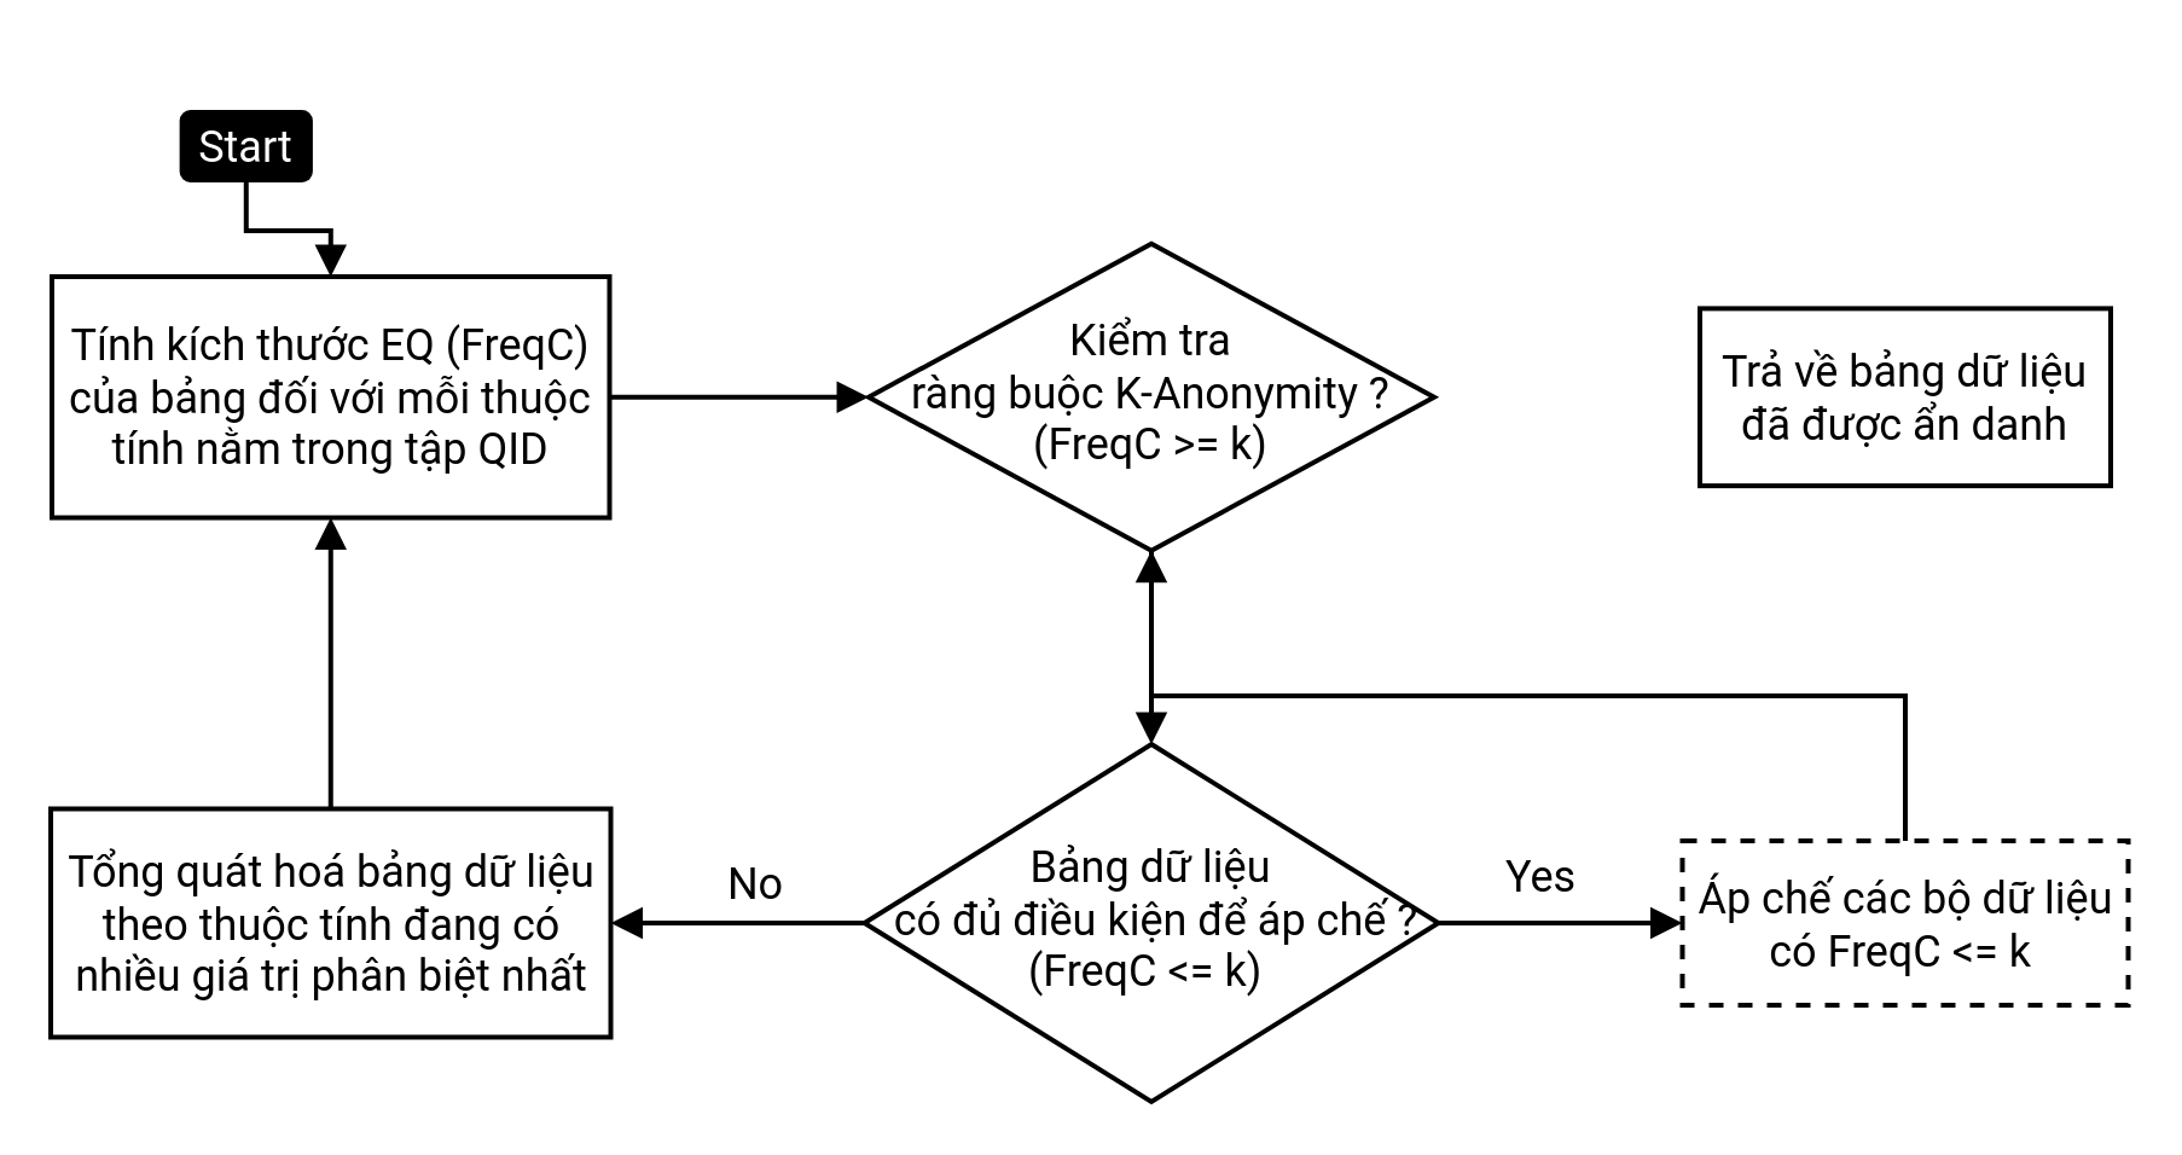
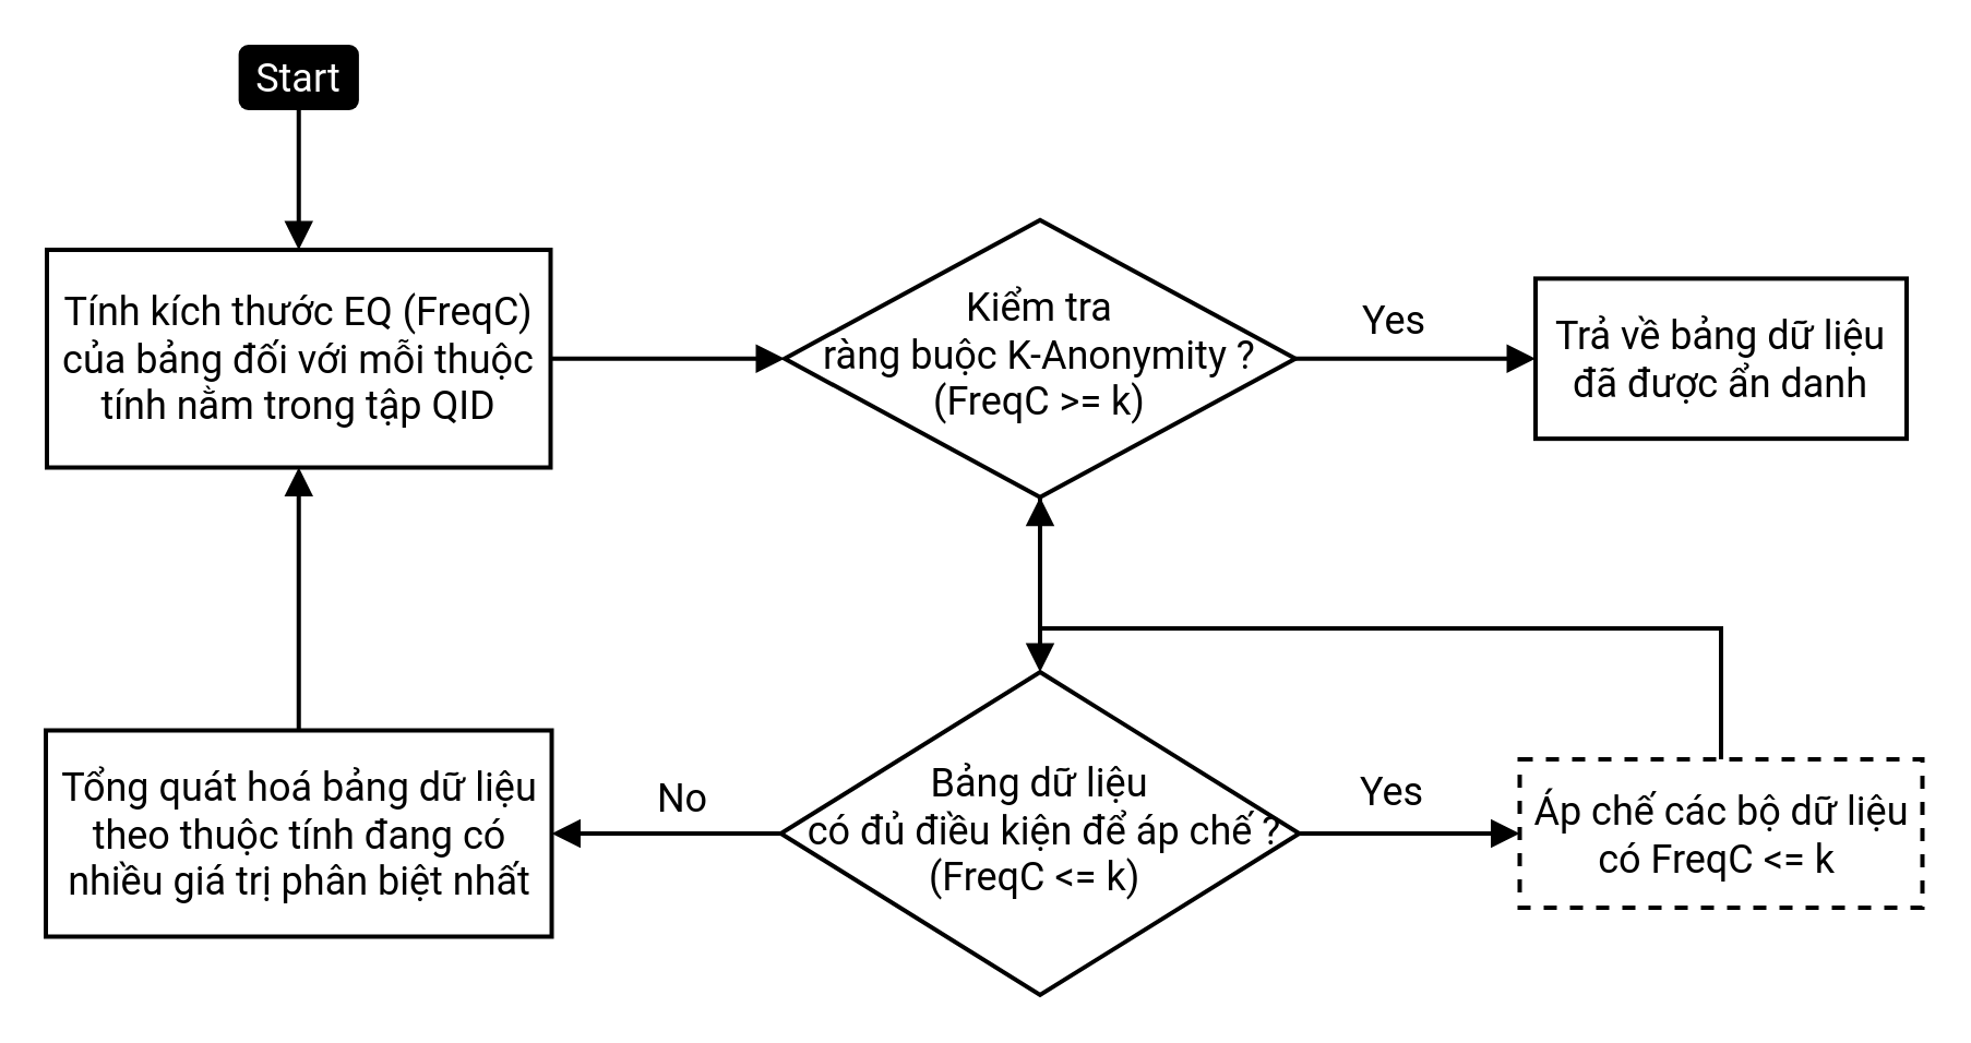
- <mxCell id="5" value="Start" style="rounded=1;whiteSpace=wrap;html=1;fontSize=18;glass=0;strokeWidth=1;shadow=0;fontColor=#FFFFFF;perimeterSpacing=0;fontFamily=roboto;fontSource=https%3A%2F%2Ffonts.googleapis.com%2Fcss2%3Ffamily%3DRoboto%26display%3Dswap;strokeColor=none;fillColor=#000000;" parent="1" vertex="1"><mxGeometry x="73.82" y="45" width="55.13" height="30" as="geometry" /></mxCell>
+ <mxCell id="5" value="Start" style="rounded=1;whiteSpace=wrap;html=1;fontSize=18;glass=0;strokeWidth=1;shadow=0;fontColor=#FFFFFF;perimeterSpacing=0;fontFamily=roboto;fontSource=https%3A%2F%2Ffonts.googleapis.com%2Fcss2%3Ffamily%3DRoboto%26display%3Dswap;strokeColor=none;fillColor=#000000;" parent="1" vertex="1"><mxGeometry x="108.82" y="20" width="55.13" height="30" as="geometry" /></mxCell>
+ <mxCell id="15" value="Yes" style="rounded=0;html=1;jettySize=auto;orthogonalLoop=1;fontSize=18;endArrow=block;endFill=1;endSize=8;strokeWidth=2;shadow=0;labelBackgroundColor=none;edgeStyle=orthogonalEdgeStyle;exitX=1;exitY=0.5;exitDx=0;exitDy=0;entryX=0;entryY=0.5;entryDx=0;entryDy=0;fontFamily=roboto;fontSource=https%3A%2F%2Ffonts.googleapis.com%2Fcss2%3Ffamily%3DRoboto%26display%3Dswap;" parent="1" source="6" target="7" edge="1"><mxGeometry x="-0.182" y="18" relative="1" as="geometry"><mxPoint as="offset" /><mxPoint x="590" y="218" as="sourcePoint" /><mxPoint x="700" y="218" as="targetPoint" /></mxGeometry></mxCell>
